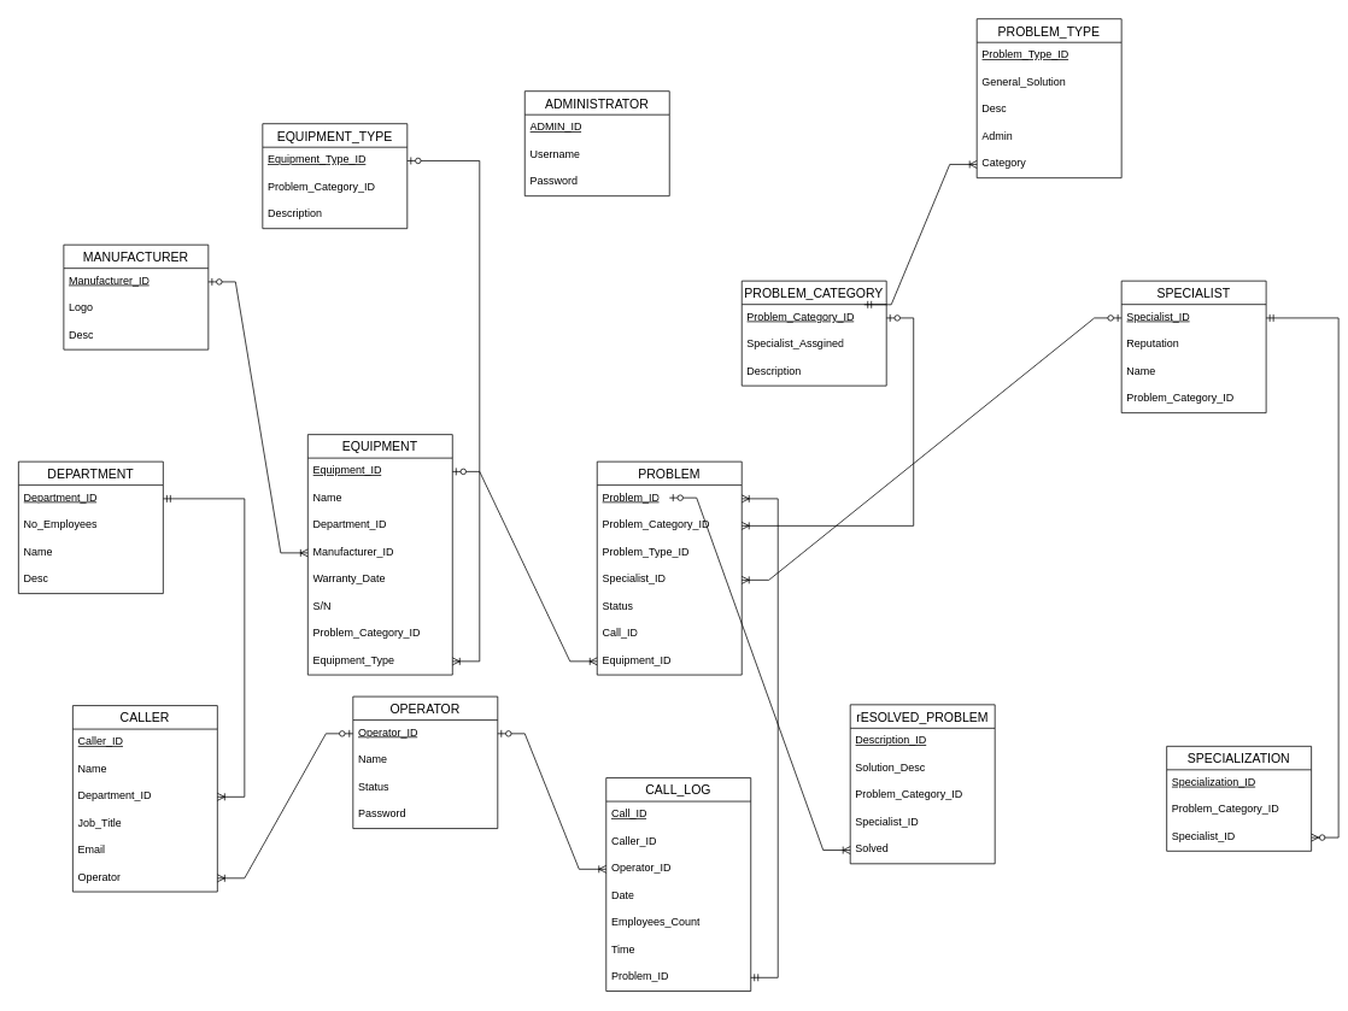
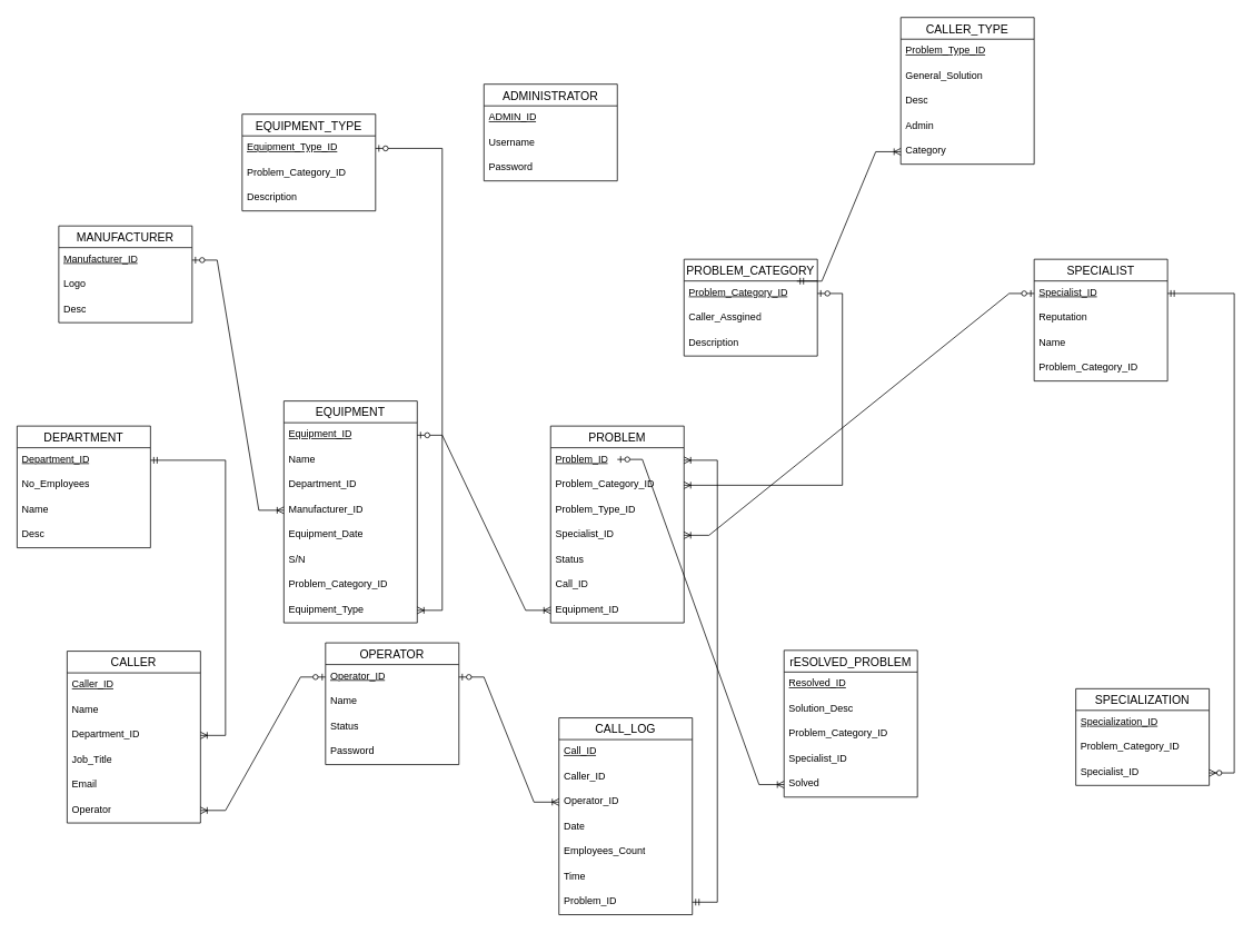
- <mxCell id="60" value="PROBLEM_TYPE" style="swimlane;fontStyle=0;childLayout=stackLayout;horizontal=1;startSize=26;horizontalStack=0;resizeParent=1;resizeParentMax=0;resizeLast=0;collapsible=1;marginBottom=0;align=center;fontSize=14;" parent="1" vertex="1"><mxGeometry x="1080" y="20" width="160" height="176" as="geometry" /></mxCell>
+ <mxCell id="60" value="CALLER_TYPE" style="swimlane;fontStyle=0;childLayout=stackLayout;horizontal=1;startSize=26;horizontalStack=0;resizeParent=1;resizeParentMax=0;resizeLast=0;collapsible=1;marginBottom=0;align=center;fontSize=14;" parent="1" vertex="1"><mxGeometry x="1080" y="20" width="160" height="176" as="geometry" /></mxCell>
- <mxCell id="4" value="Specialist_Assgined" style="text;strokeColor=none;fillColor=none;spacingLeft=4;spacingRight=4;overflow=hidden;rotatable=0;points=[[0,0.5],[1,0.5]];portConstraint=eastwest;fontSize=12;whiteSpace=wrap;html=1;" parent="2" vertex="1"><mxGeometry y="56" width="160" height="30" as="geometry" /></mxCell>
+ <mxCell id="4" value="Caller_Assgined" style="text;strokeColor=none;fillColor=none;spacingLeft=4;spacingRight=4;overflow=hidden;rotatable=0;points=[[0,0.5],[1,0.5]];portConstraint=eastwest;fontSize=12;whiteSpace=wrap;html=1;" parent="2" vertex="1"><mxGeometry y="56" width="160" height="30" as="geometry" /></mxCell>
- <mxCell id="56" value="Warranty_Date" style="text;strokeColor=none;fillColor=none;spacingLeft=4;spacingRight=4;overflow=hidden;rotatable=0;points=[[0,0.5],[1,0.5]];portConstraint=eastwest;fontSize=12;whiteSpace=wrap;html=1;" parent="51" vertex="1"><mxGeometry y="146" width="160" height="30" as="geometry" /></mxCell>
+ <mxCell id="56" value="Equipment_Date" style="text;strokeColor=none;fillColor=none;spacingLeft=4;spacingRight=4;overflow=hidden;rotatable=0;points=[[0,0.5],[1,0.5]];portConstraint=eastwest;fontSize=12;whiteSpace=wrap;html=1;" parent="51" vertex="1"><mxGeometry y="146" width="160" height="30" as="geometry" /></mxCell>
- <mxCell id="72" value="&lt;u&gt;Description_ID&lt;/u&gt;" style="text;strokeColor=none;fillColor=none;spacingLeft=4;spacingRight=4;overflow=hidden;rotatable=0;points=[[0,0.5],[1,0.5]];portConstraint=eastwest;fontSize=12;whiteSpace=wrap;html=1;" parent="71" vertex="1"><mxGeometry y="26" width="160" height="30" as="geometry" /></mxCell>
+ <mxCell id="72" value="&lt;u&gt;Resolved_ID&lt;/u&gt;" style="text;strokeColor=none;fillColor=none;spacingLeft=4;spacingRight=4;overflow=hidden;rotatable=0;points=[[0,0.5],[1,0.5]];portConstraint=eastwest;fontSize=12;whiteSpace=wrap;html=1;" parent="71" vertex="1"><mxGeometry y="26" width="160" height="30" as="geometry" /></mxCell>
